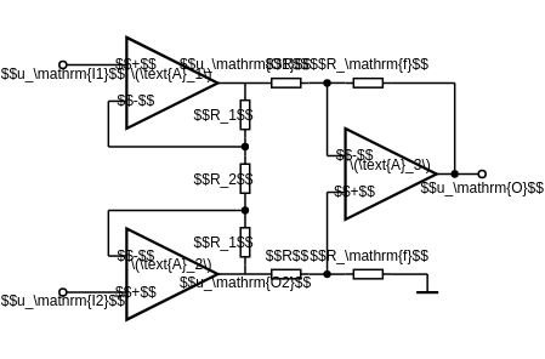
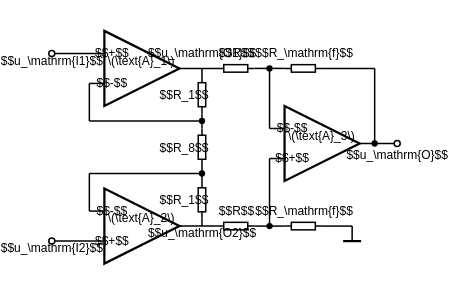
- <mxCell id="30" value="$$R_2$$" style="text;html=1;align=center;verticalAlign=middle;resizable=1;points=[];autosize=1;strokeColor=none;fillColor=none;fontSize=8;movable=1;rotatable=1;deletable=1;editable=1;connectable=1;" vertex="1" parent="1"><mxGeometry x="110" y="90" width="15" height="15" as="geometry" /></mxCell>
+ <mxCell id="30" value="$$R_8$$" style="text;html=1;align=center;verticalAlign=middle;resizable=1;points=[];autosize=1;strokeColor=none;fillColor=none;fontSize=8;movable=1;rotatable=1;deletable=1;editable=1;connectable=1;" vertex="1" parent="1"><mxGeometry x="110" y="90" width="15" height="15" as="geometry" /></mxCell>
